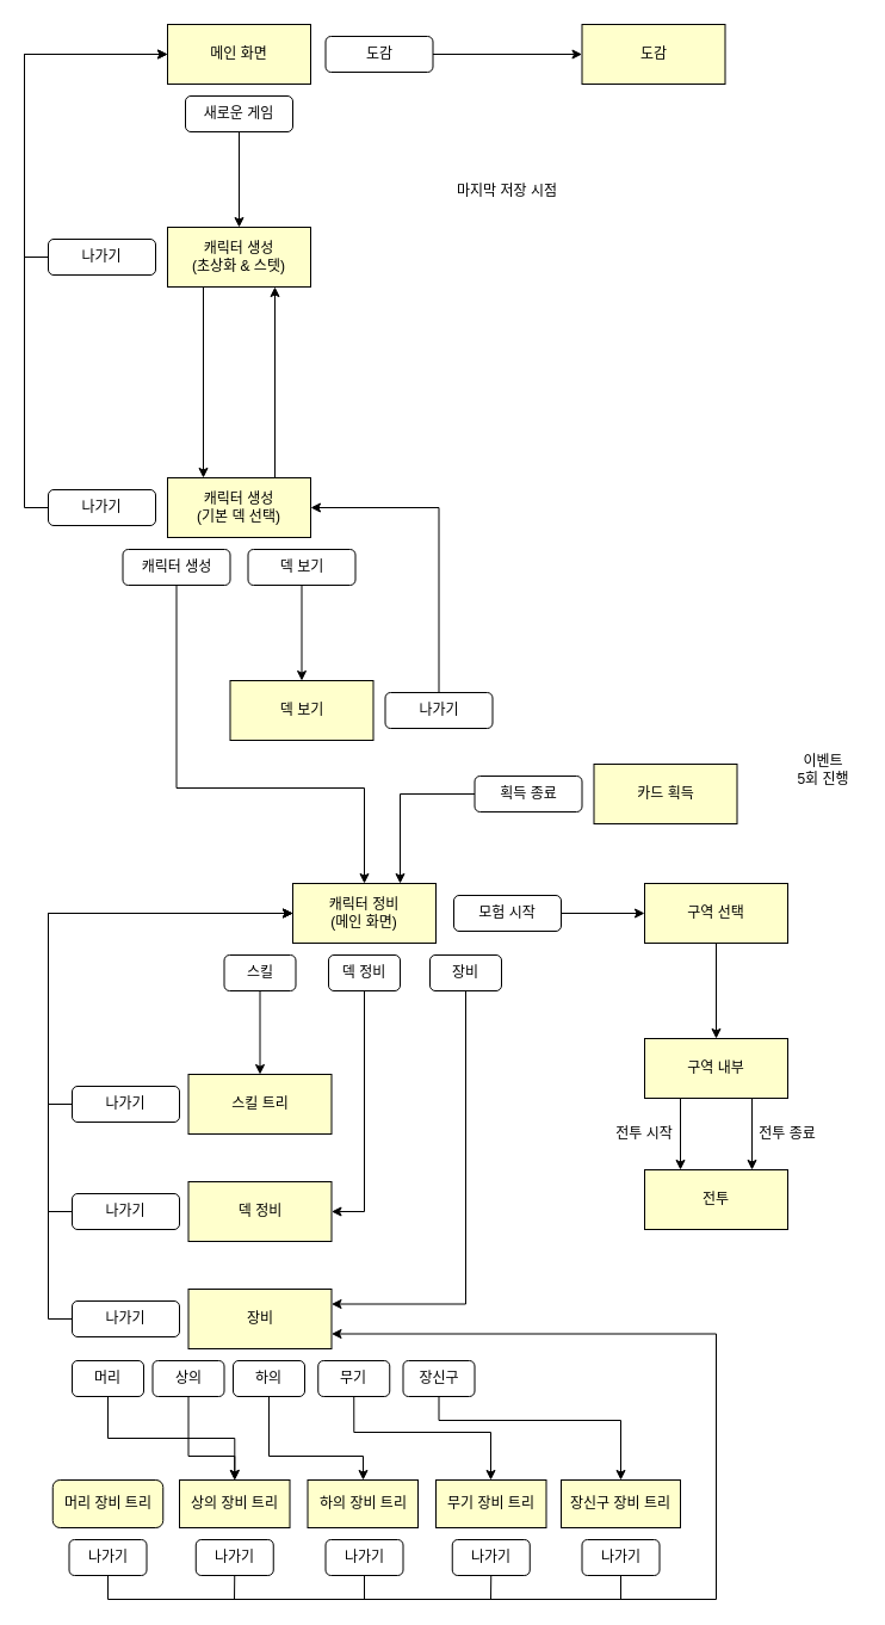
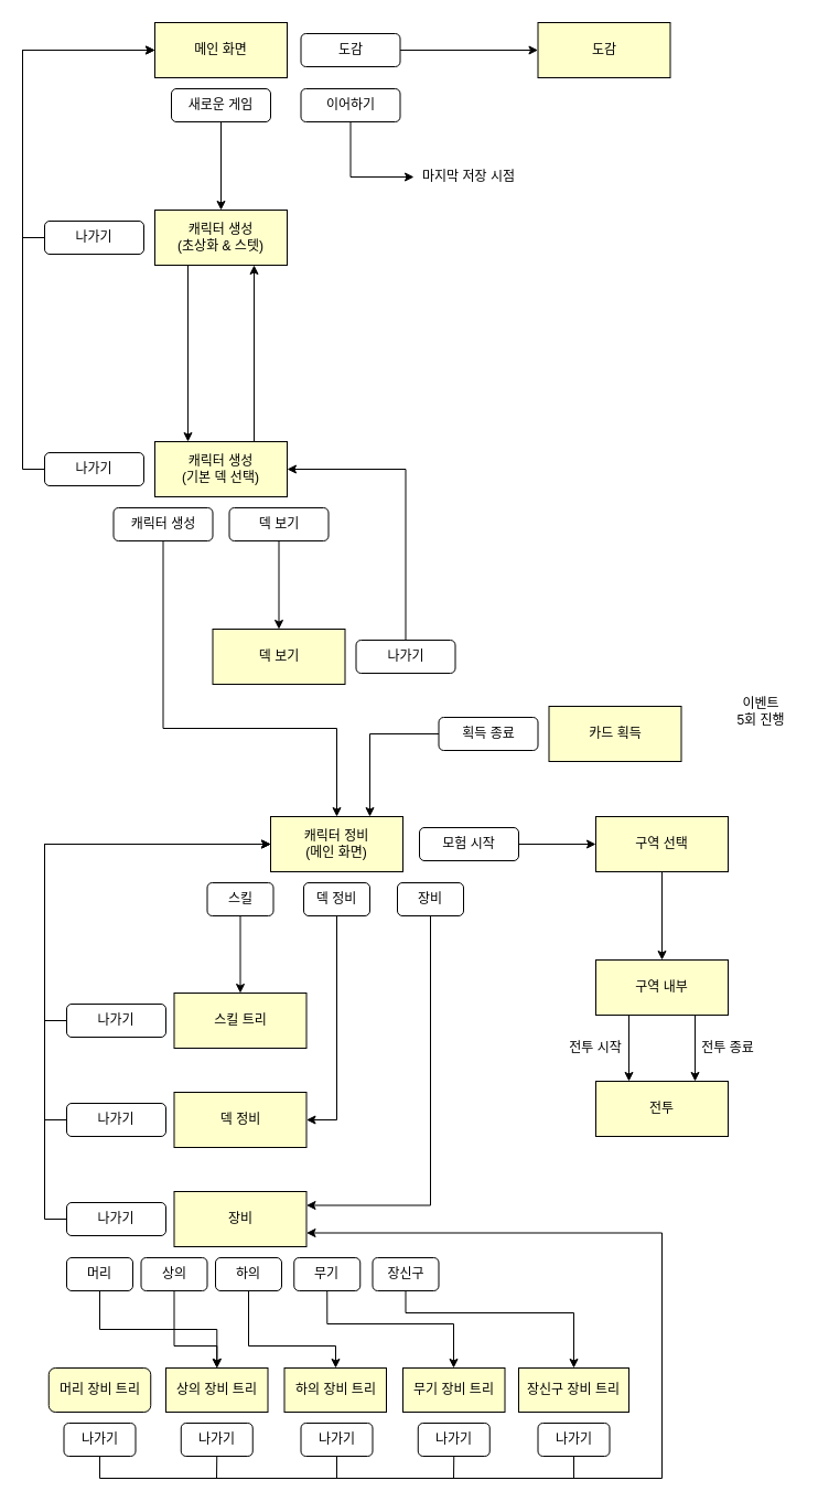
+ <mxCell id="6" value="이어하기" style="rounded=1;whiteSpace=wrap;html=1;" vertex="1" parent="1"><mxGeometry x="272.5" y="80" width="90" height="30" as="geometry" /></mxCell>
+ <mxCell id="5" style="edgeStyle=orthogonalEdgeStyle;rounded=0;orthogonalLoop=1;jettySize=auto;html=1;exitX=0.5;exitY=1;exitDx=0;exitDy=0;entryX=0;entryY=0.5;entryDx=0;entryDy=0;" edge="1" parent="1" source="6" target="80"><mxGeometry relative="1" as="geometry" /></mxCell>
